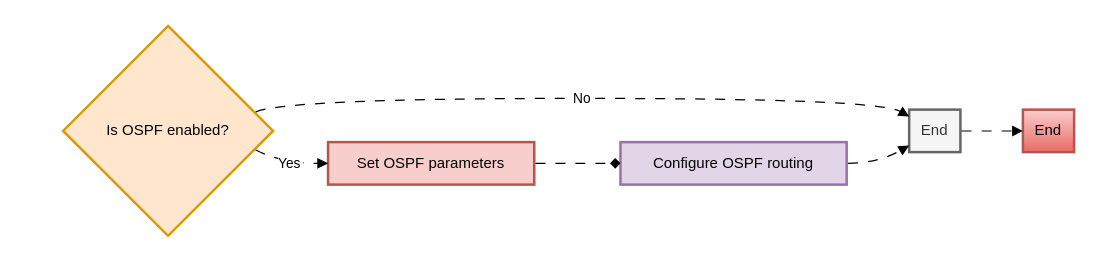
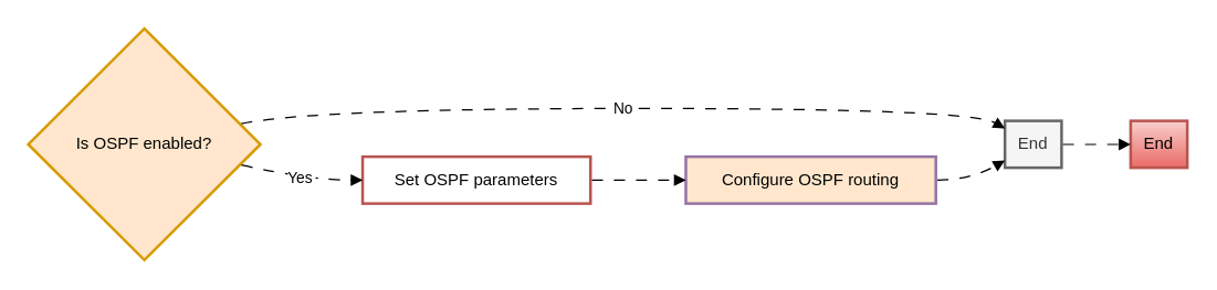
- <mxCell id="2" value="Is OSPF enabled?" style="rhombus;strokeWidth=2;whiteSpace=wrap;fillColor=#ffe6cc;strokeColor=#d79b00;" parent="1" vertex="1"><mxGeometry x="50" y="20" width="168" height="168" as="geometry" /></mxCell>
+ <mxCell id="2" value="Is OSPF enabled?" style="rhombus;strokeWidth=2;whiteSpace=wrap;fillColor=#ffe6cc;strokeColor=#d79b00;" parent="1" vertex="1"><mxGeometry x="20" width="168" height="168" as="geometry" y="20" /></mxCell>
- <mxCell id="3" value="Set OSPF parameters" style="whiteSpace=wrap;strokeWidth=2;fillColor=#f8cecc;strokeColor=#b85450;" parent="1" vertex="1"><mxGeometry x="262" y="113" width="165" height="34" as="geometry" /></mxCell>
+ <mxCell id="3" value="Set OSPF parameters" style="whiteSpace=wrap;strokeWidth=2;fillColor=#ffffff;strokeColor=#b85450;" parent="1" vertex="1"><mxGeometry x="262" y="113" width="165" height="34" as="geometry" /></mxCell>
- <mxCell id="9" value="" style="curved=1;startArrow=none;endArrow=diamond;exitX=1.001;exitY=0.5;entryX=0.0;entryY=0.5;flowAnimation=1;" parent="1" source="3" target="5" edge="1"><mxGeometry relative="1" as="geometry"><Array as="points" /></mxGeometry></mxCell>
+ <mxCell id="9" value="" style="curved=1;startArrow=none;endArrow=block;exitX=1.001;exitY=0.5;entryX=0.0;entryY=0.5;flowAnimation=1;" parent="1" source="3" target="5" edge="1"><mxGeometry relative="1" as="geometry"><Array as="points" /></mxGeometry></mxCell>
- <mxCell id="5" value="Configure OSPF routing" style="whiteSpace=wrap;strokeWidth=2;fillColor=#e1d5e7;strokeColor=#9673a6;" parent="1" vertex="1"><mxGeometry x="496" y="113" width="181" height="34" as="geometry" /></mxCell>
+ <mxCell id="5" value="Configure OSPF routing" style="whiteSpace=wrap;strokeWidth=2;fillColor=#ffe6cc;strokeColor=#9673a6;" parent="1" vertex="1"><mxGeometry x="496" y="113" width="181" height="34" as="geometry" /></mxCell>
